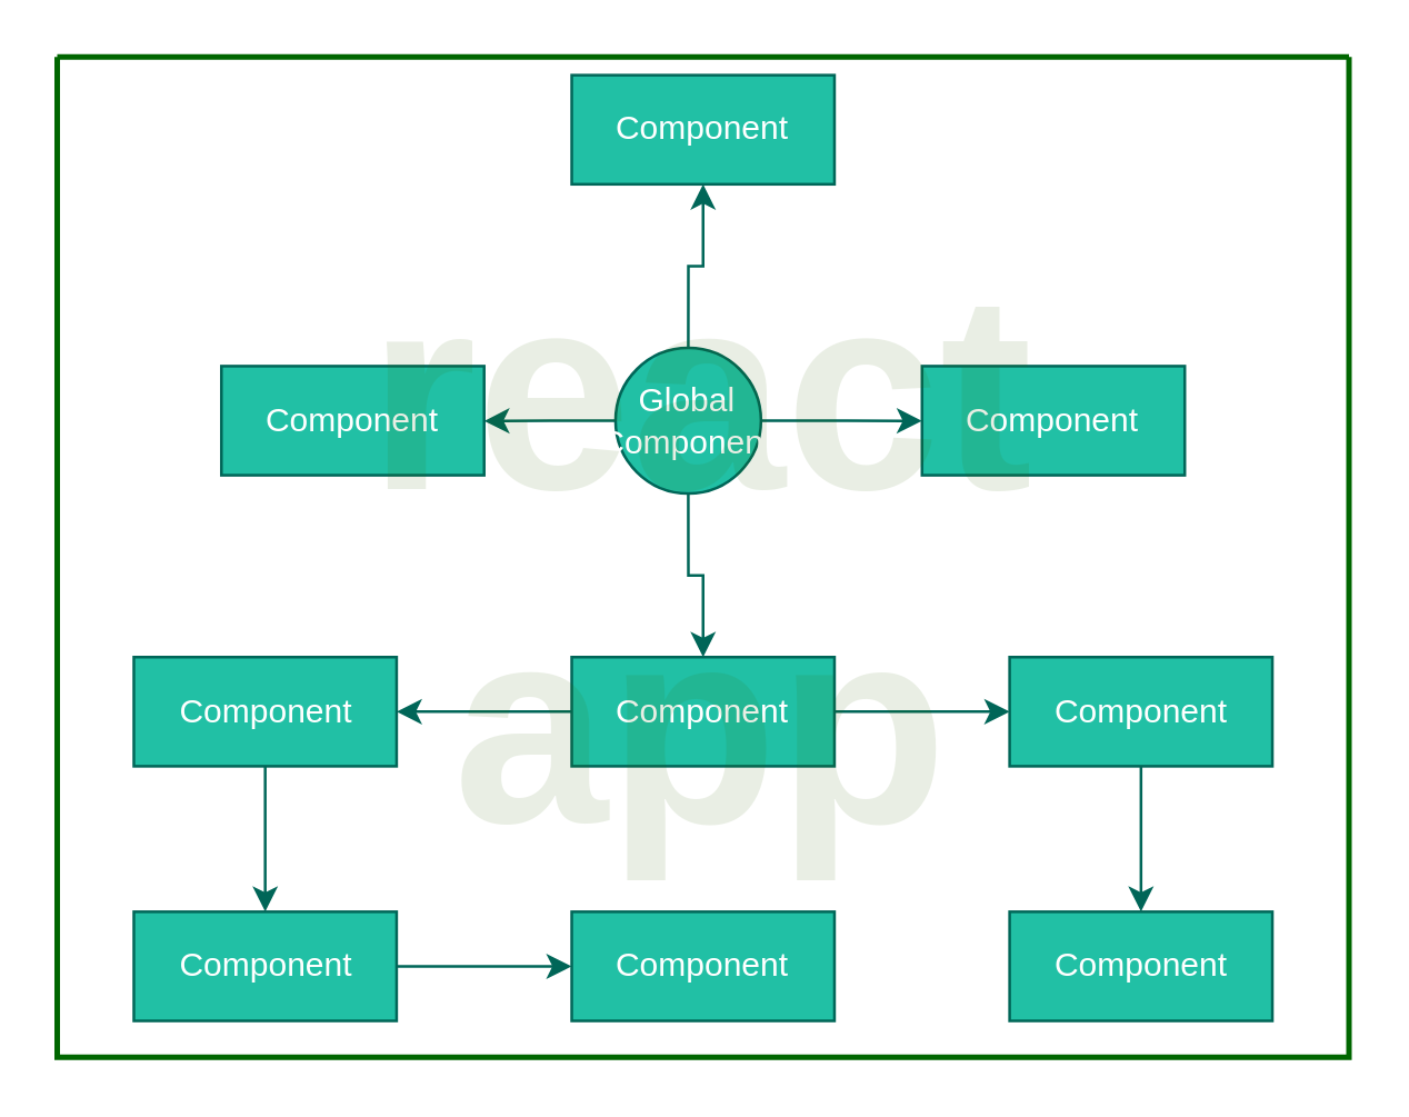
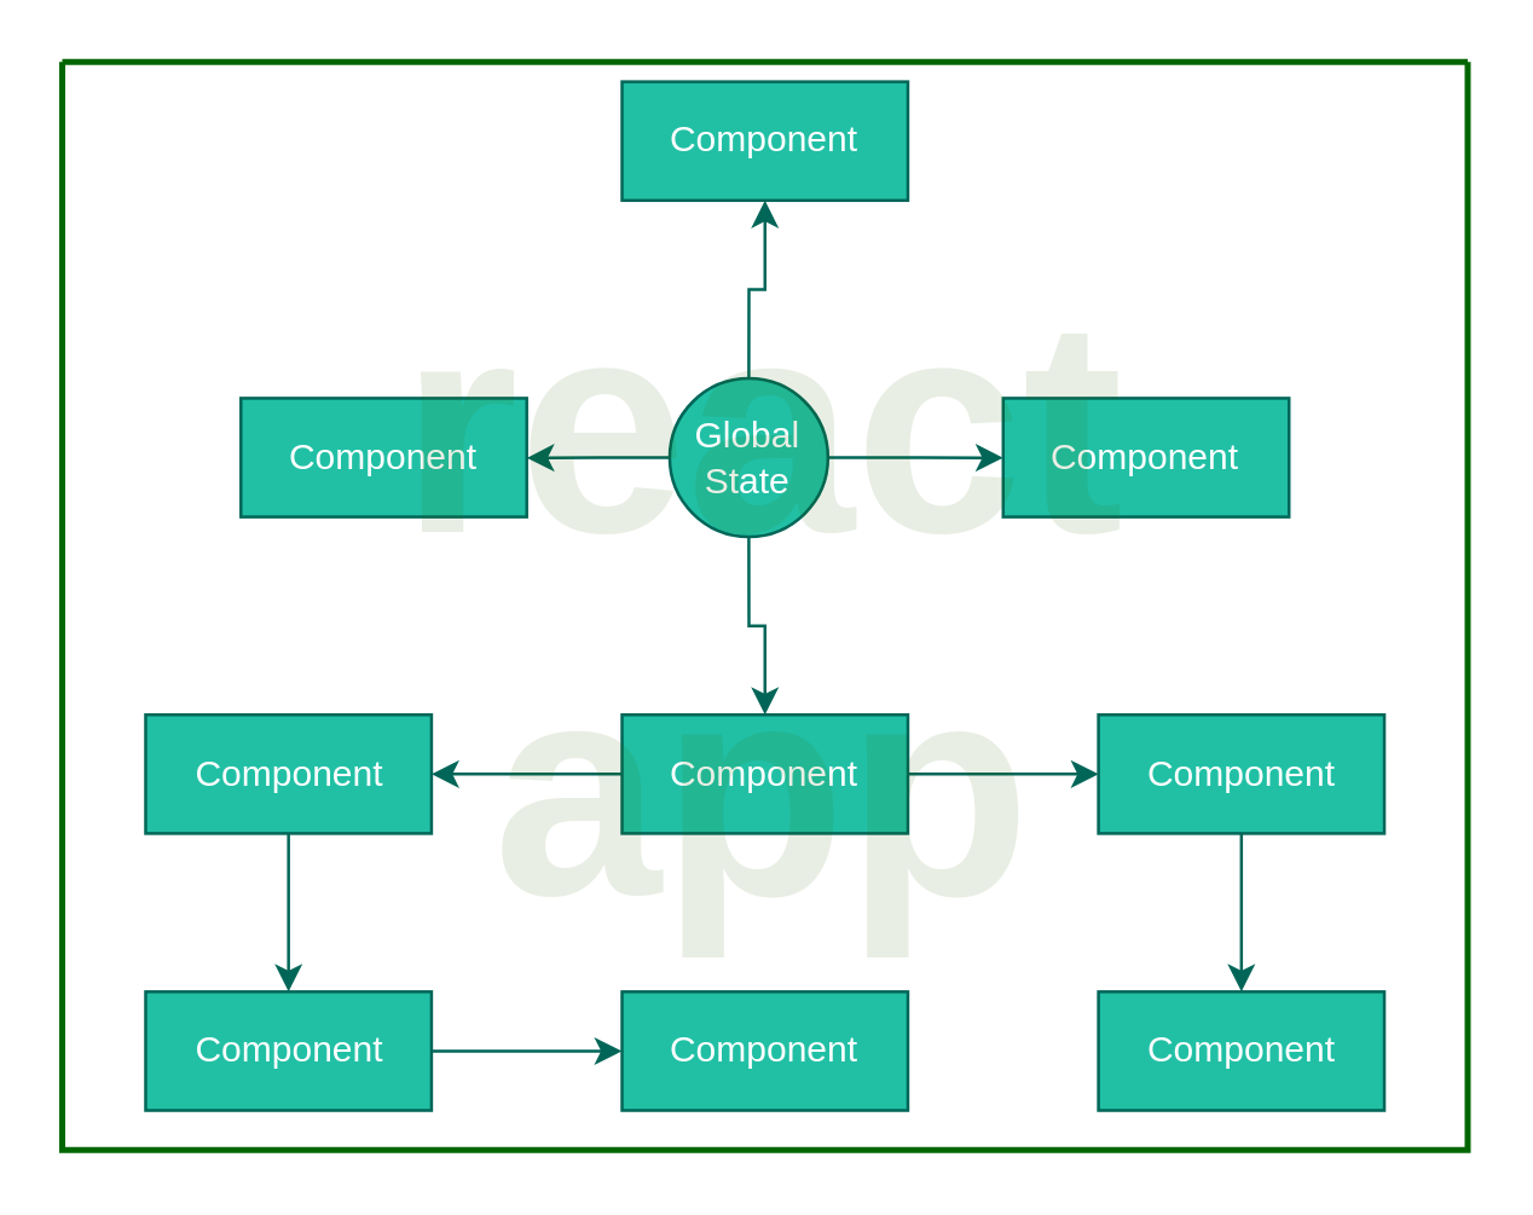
- <mxCell id="3" value="Global Component" style="ellipse;whiteSpace=wrap;html=1;aspect=fixed;fillColor=#21C0A5;strokeColor=#006658;fontColor=#FFFFFF;" vertex="1" parent="2"><mxGeometry x="200.975" y="104.727" width="52.364" height="52.364" as="geometry" /></mxCell>
+ <mxCell id="3" value="Global State" style="ellipse;whiteSpace=wrap;html=1;aspect=fixed;fillColor=#21C0A5;strokeColor=#006658;fontColor=#FFFFFF;" vertex="1" parent="2"><mxGeometry x="200.975" y="104.727" width="52.364" height="52.364" as="geometry" /></mxCell>
